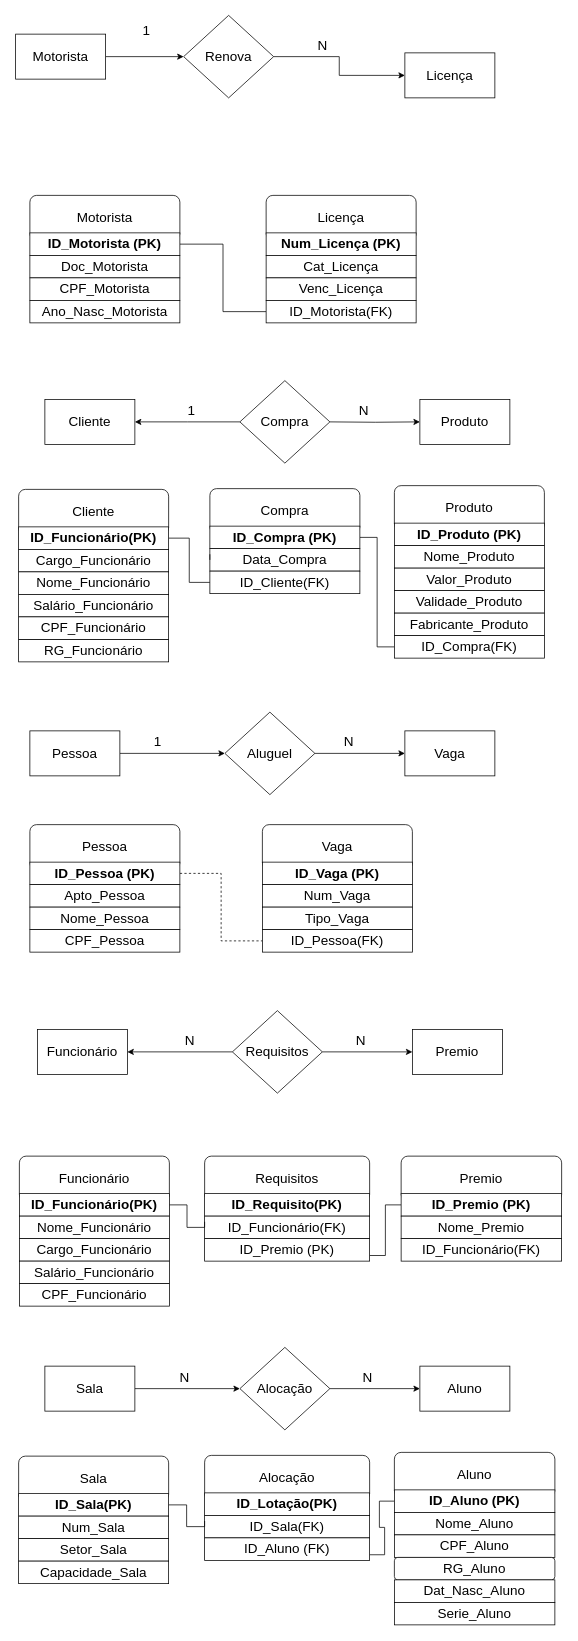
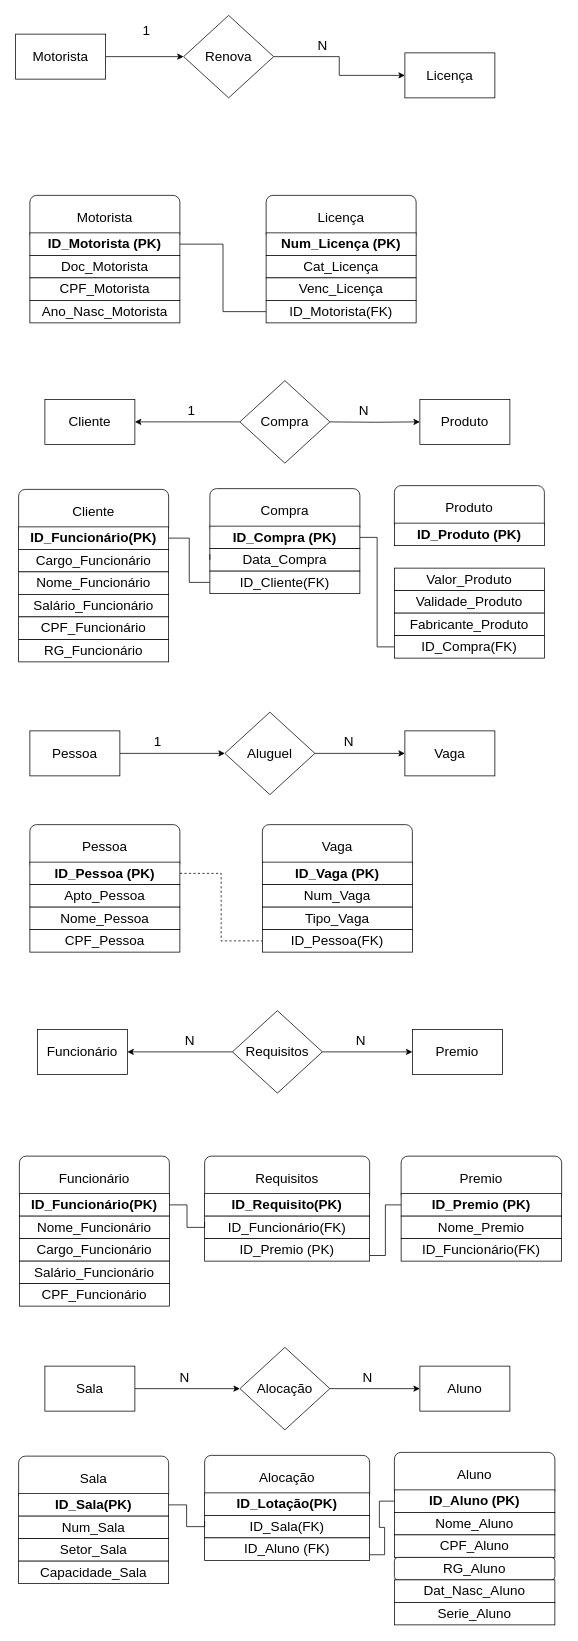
- <mxCell id="76" value="Nome_Produto" style="rounded=0;whiteSpace=wrap;html=1;fontSize=18;" parent="1" vertex="1"><mxGeometry x="525" y="727" width="200" height="30" as="geometry" /></mxCell>
